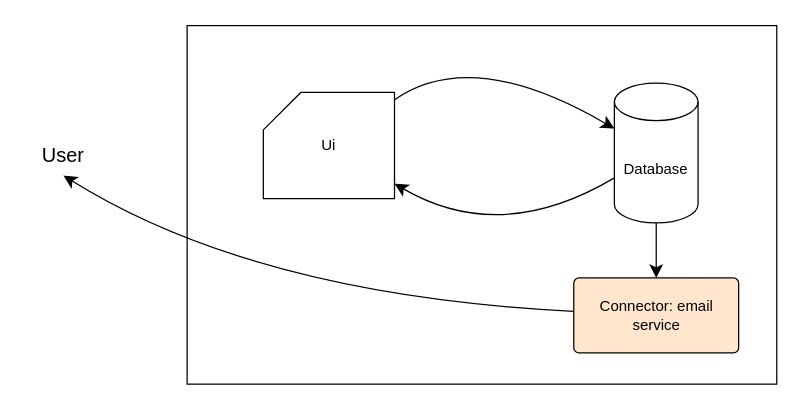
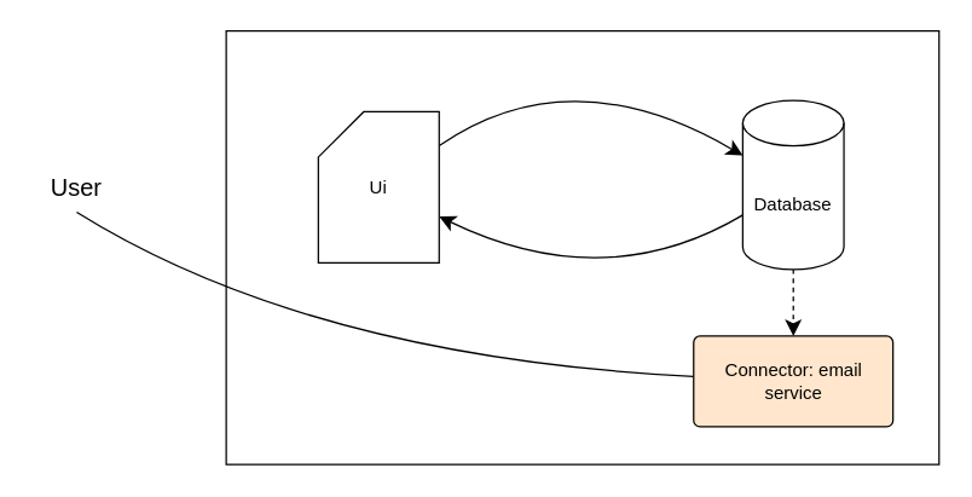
- <mxCell id="10" value="Ui" style="shape=card;whiteSpace=wrap;html=1;" parent="1" vertex="1"><mxGeometry x="210" y="73.5" width="105" height="85" as="geometry" /></mxCell>
+ <mxCell id="10" value="Ui" style="shape=card;whiteSpace=wrap;html=1;" parent="1" vertex="1"><mxGeometry x="210" y="73.5" width="80" height="100" as="geometry" /></mxCell>
- <mxCell id="7" style="edgeStyle=none;curved=1;rounded=0;orthogonalLoop=1;jettySize=auto;html=1;entryX=0.5;entryY=1;entryDx=0;entryDy=0;fontSize=12;startSize=8;endSize=8;" parent="1" source="8" target="3" edge="1"><mxGeometry relative="1" as="geometry"><Array as="points"><mxPoint x="204" y="236" /></Array></mxGeometry></mxCell>
+ <mxCell id="7" style="edgeStyle=none;curved=1;rounded=0;orthogonalLoop=1;jettySize=auto;html=1;entryX=0.5;entryY=1;entryDx=0;entryDy=0;fontSize=12;startSize=8;endSize=8;endArrow=none;" parent="1" source="8" target="3" edge="1"><mxGeometry relative="1" as="geometry"><Array as="points"><mxPoint x="204" y="236" /></Array></mxGeometry></mxCell>
- <mxCell id="5" value="" style="edgeStyle=none;curved=1;rounded=0;orthogonalLoop=1;jettySize=auto;html=1;fontSize=12;startSize=8;endSize=8;" parent="1" source="6" target="8" edge="1"><mxGeometry relative="1" as="geometry" /></mxCell>
+ <mxCell id="5" value="" style="edgeStyle=none;curved=1;rounded=0;orthogonalLoop=1;jettySize=auto;html=1;fontSize=12;startSize=8;endSize=8;dashed=1;" parent="1" source="6" target="8" edge="1"><mxGeometry relative="1" as="geometry" /></mxCell>
